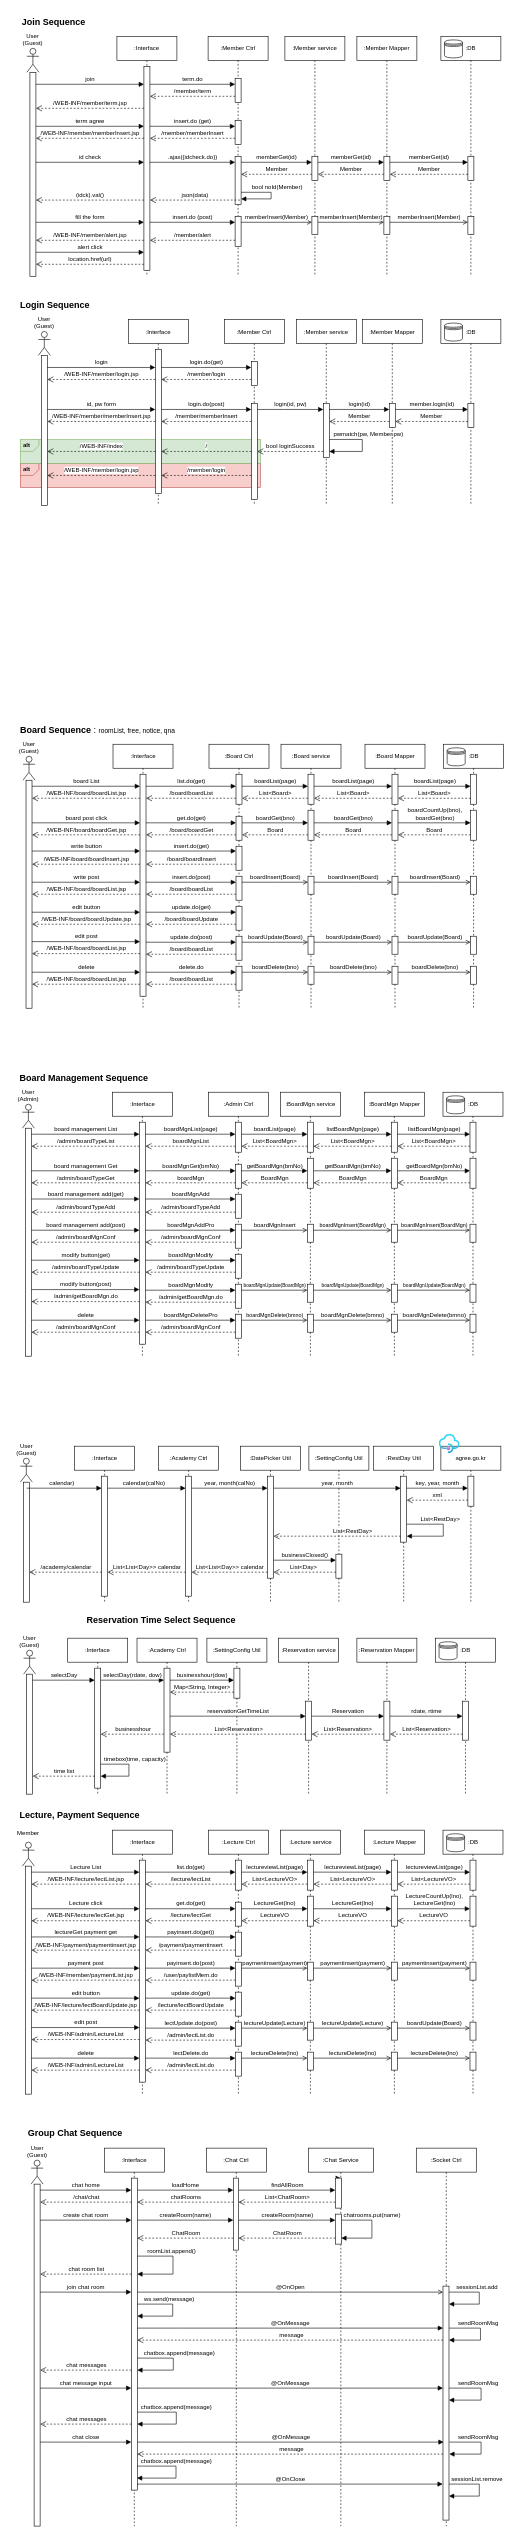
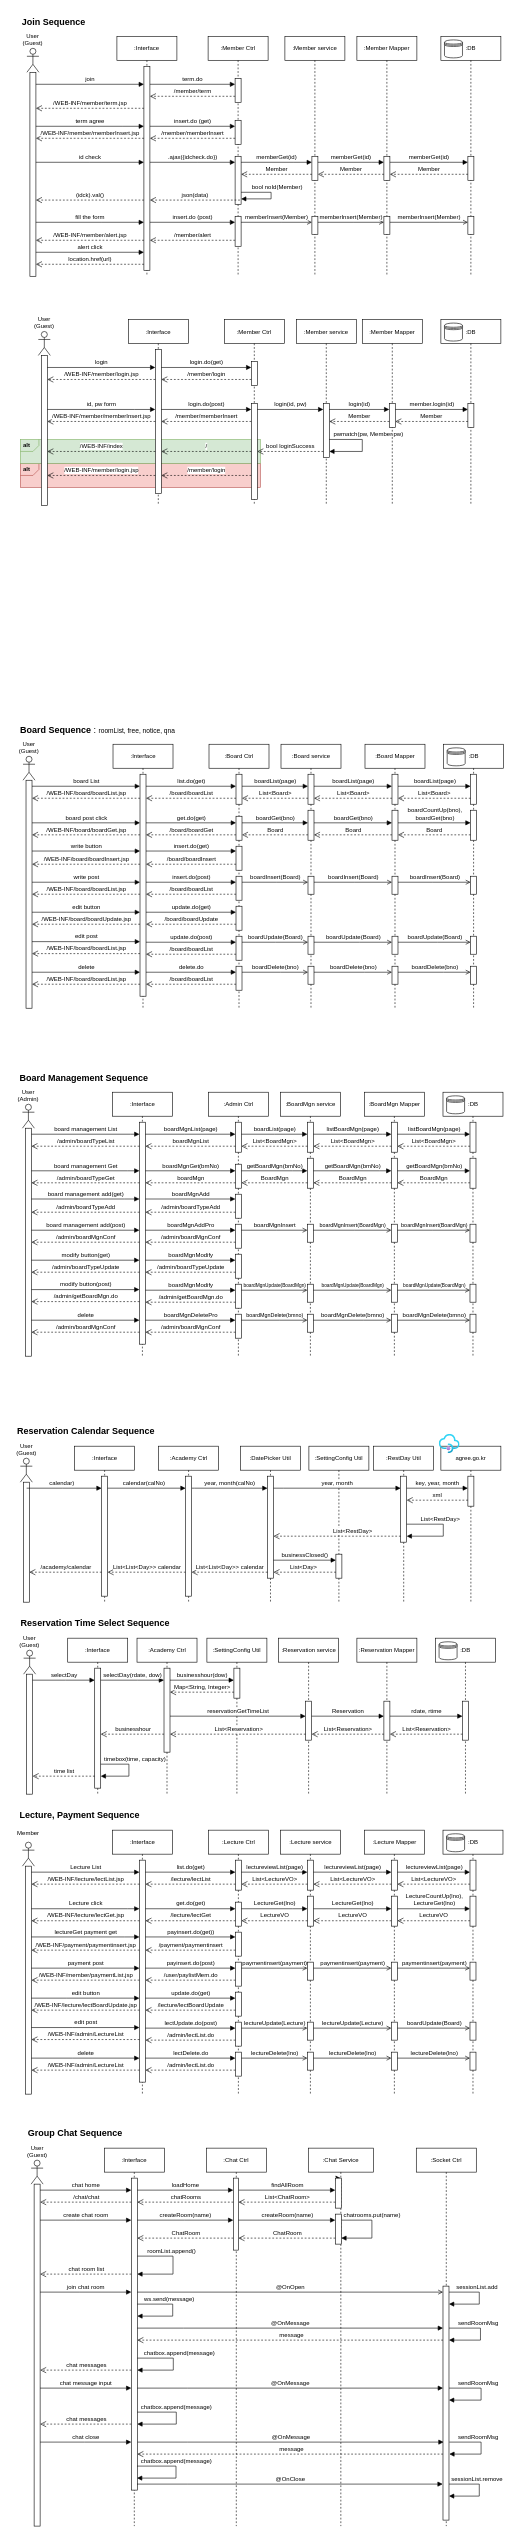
- <mxCell id="63" value="Login Sequence" style="text;html=1;strokeColor=none;fillColor=none;align=center;verticalAlign=middle;whiteSpace=wrap;rounded=0;fontSize=15;fontStyle=1" parent="1" vertex="1"><mxGeometry x="30.5" y="492" width="120" height="30" as="geometry" /></mxCell>
+ <mxCell id="190" value="Reservation Calendar Sequence" style="text;html=1;strokeColor=none;fillColor=none;align=left;verticalAlign=middle;whiteSpace=wrap;rounded=0;fontSize=15;fontStyle=1" parent="1" vertex="1"><mxGeometry x="26" y="2370" width="670" height="30" as="geometry" /></mxCell>
- <mxCell id="210" value="Reservation Time Select Sequence" style="text;html=1;strokeColor=none;fillColor=none;align=left;verticalAlign=middle;whiteSpace=wrap;rounded=0;fontSize=15;fontStyle=1" parent="1" vertex="1"><mxGeometry x="141.5" y="2685" width="292" height="30" as="geometry" /></mxCell>
+ <mxCell id="210" value="Reservation Time Select Sequence" style="text;html=1;strokeColor=none;fillColor=none;align=left;verticalAlign=middle;whiteSpace=wrap;rounded=0;fontSize=15;fontStyle=1" parent="1" vertex="1"><mxGeometry x="31.5" y="2690" width="292" height="30" as="geometry" /></mxCell>
